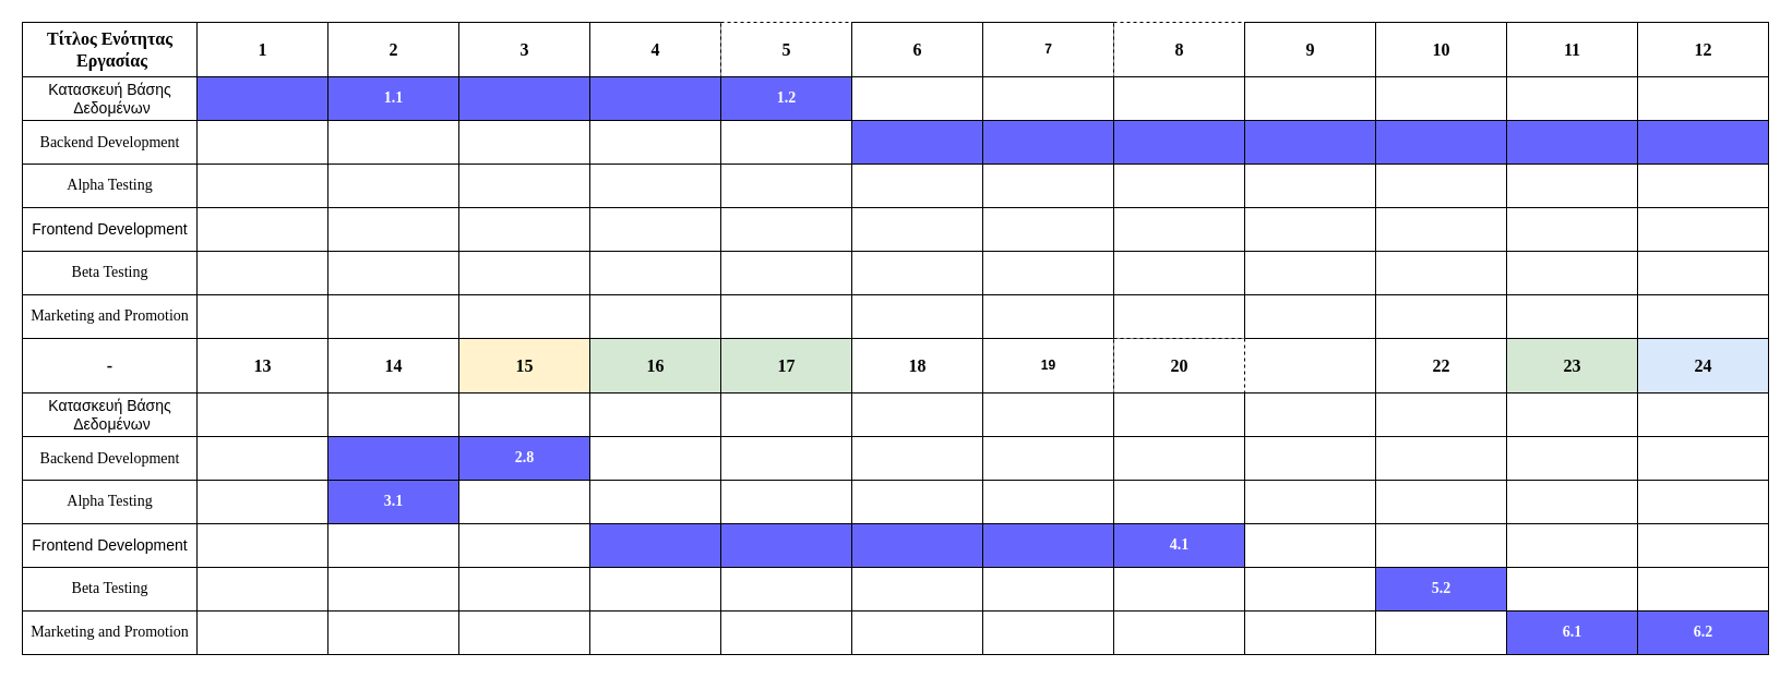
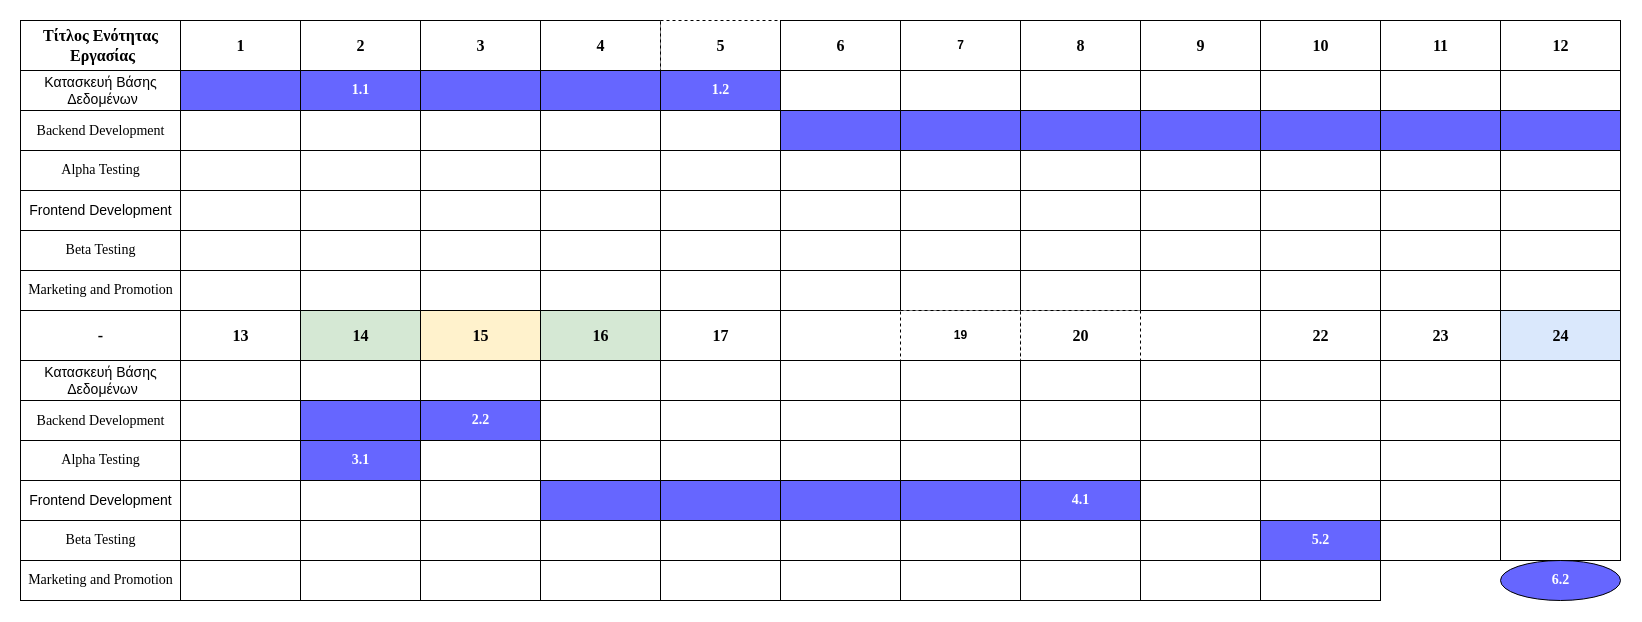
- <mxCell id="7" value="&lt;b&gt;&lt;font style=&quot;font-size: 16px;&quot; face=&quot;Times New Roman&quot;&gt;8&lt;/font&gt;&lt;/b&gt;" style="strokeWidth=1;fontStyle=0;html=1;fillColor=#FFFFFF;dashed=1;" parent="1" vertex="1"><mxGeometry x="1020" y="20" width="120" height="50" as="geometry" /></mxCell>
+ <mxCell id="7" value="&lt;b&gt;&lt;font style=&quot;font-size: 16px;&quot; face=&quot;Times New Roman&quot;&gt;8&lt;/font&gt;&lt;/b&gt;" style="strokeWidth=1;fontStyle=0;html=1;fillColor=#FFFFFF;" parent="1" vertex="1"><mxGeometry x="1020" y="20" width="120" height="50" as="geometry" /></mxCell>
- <mxCell id="100" value="&lt;font style=&quot;font-size: 16px;&quot; face=&quot;Times New Roman&quot;&gt;&lt;b&gt;14&lt;/b&gt;&lt;/font&gt;" style="strokeWidth=1;fontStyle=0;html=1;fillColor=#FFFFFF;perimeterSpacing=0;strokeColor=default;" vertex="1" parent="1"><mxGeometry x="300" y="310" width="120" height="50" as="geometry" /></mxCell>
+ <mxCell id="100" value="&lt;font style=&quot;font-size: 16px;&quot; face=&quot;Times New Roman&quot;&gt;&lt;b&gt;14&lt;/b&gt;&lt;/font&gt;" style="strokeWidth=1;fontStyle=0;html=1;fillColor=#d5e8d4;perimeterSpacing=0;strokeColor=default;" vertex="1" parent="1"><mxGeometry x="300" y="310" width="120" height="50" as="geometry" /></mxCell>
- <mxCell id="95" value="&lt;font style=&quot;font-size: 16px;&quot; face=&quot;Times New Roman&quot;&gt;&lt;b&gt;17&lt;/b&gt;&lt;/font&gt;" style="strokeWidth=1;fontStyle=0;html=1;fillColor=#d5e8d4;" vertex="1" parent="1"><mxGeometry x="660" y="310" width="120" height="50" as="geometry" /></mxCell>
+ <mxCell id="95" value="&lt;font style=&quot;font-size: 16px;&quot; face=&quot;Times New Roman&quot;&gt;&lt;b&gt;17&lt;/b&gt;&lt;/font&gt;" style="strokeWidth=1;fontStyle=0;html=1;fillColor=#FFFFFF;" vertex="1" parent="1"><mxGeometry x="660" y="310" width="120" height="50" as="geometry" /></mxCell>
- <mxCell id="96" value="&lt;font style=&quot;font-size: 16px;&quot; face=&quot;Times New Roman&quot;&gt;&lt;b&gt;18&lt;/b&gt;&lt;/font&gt;" style="strokeWidth=1;fontStyle=0;html=1;fillColor=#FFFFFF;" vertex="1" parent="1"><mxGeometry x="780" y="310" width="120" height="50" as="geometry" /></mxCell>
- <mxCell id="97" value="&lt;b&gt;19&lt;/b&gt;" style="strokeWidth=1;fontStyle=0;html=1;fillColor=#FFFFFF;" vertex="1" parent="1"><mxGeometry x="900" y="310" width="120" height="50" as="geometry" /></mxCell>
+ <mxCell id="97" value="&lt;b&gt;19&lt;/b&gt;" style="strokeWidth=1;fontStyle=0;html=1;fillColor=#FFFFFF;dashed=1;" vertex="1" parent="1"><mxGeometry x="900" y="310" width="120" height="50" as="geometry" /></mxCell>
- <mxCell id="135" value="&lt;b&gt;&lt;font style=&quot;font-size: 16px;&quot; face=&quot;Times New Roman&quot;&gt;23&lt;/font&gt;&lt;/b&gt;" style="strokeWidth=1;fontStyle=0;html=1;fillColor=#d5e8d4;" vertex="1" parent="1"><mxGeometry x="1380" y="310" width="120" height="50" as="geometry" /></mxCell>
+ <mxCell id="135" value="&lt;b&gt;&lt;font style=&quot;font-size: 16px;&quot; face=&quot;Times New Roman&quot;&gt;23&lt;/font&gt;&lt;/b&gt;" style="strokeWidth=1;fontStyle=0;html=1;fillColor=#FFFFFF;" vertex="1" parent="1"><mxGeometry x="1380" y="310" width="120" height="50" as="geometry" /></mxCell>
- <mxCell id="108" value="&lt;b&gt;&lt;font style=&quot;font-size: 14px;&quot; color=&quot;#ffffff&quot; face=&quot;Times New Roman&quot;&gt;2.8&lt;/font&gt;&lt;/b&gt;" style="align=center;strokeColor=#000000;html=1;fillColor=#6666FF;" vertex="1" parent="1"><mxGeometry x="420" y="400" width="120" height="40" as="geometry" /></mxCell>
+ <mxCell id="108" value="&lt;b&gt;&lt;font style=&quot;font-size: 14px;&quot; color=&quot;#ffffff&quot; face=&quot;Times New Roman&quot;&gt;2.2&lt;/font&gt;&lt;/b&gt;" style="align=center;strokeColor=#000000;html=1;fillColor=#6666FF;" vertex="1" parent="1"><mxGeometry x="420" y="400" width="120" height="40" as="geometry" /></mxCell>
- <mxCell id="177" value="&lt;b style=&quot;color: rgb(255, 255, 255); font-family: &amp;quot;Times New Roman&amp;quot;; font-size: 14px;&quot;&gt;6.1&lt;/b&gt;" style="align=center;strokeColor=#000000;html=1;fillColor=#6666FF;" vertex="1" parent="1"><mxGeometry x="1380" y="560" width="120" height="40" as="geometry" /></mxCell>
- <mxCell id="180" value="&lt;font face=&quot;Times New Roman&quot; color=&quot;#ffffff&quot;&gt;&lt;span style=&quot;font-size: 14px;&quot;&gt;&lt;b&gt;6.2&lt;/b&gt;&lt;/span&gt;&lt;/font&gt;" style="align=center;strokeColor=#000000;html=1;fillColor=#6666FF;" vertex="1" parent="1"><mxGeometry x="1500" y="560" width="120" height="40" as="geometry" /></mxCell>
+ <mxCell id="180" value="&lt;font face=&quot;Times New Roman&quot; color=&quot;#ffffff&quot;&gt;&lt;span style=&quot;font-size: 14px;&quot;&gt;&lt;b&gt;6.2&lt;/b&gt;&lt;/span&gt;&lt;/font&gt;" style="ellipse;align=center;strokeColor=#000000;html=1;fillColor=#6666FF;" vertex="1" parent="1"><mxGeometry x="1500" y="560" width="120" height="40" as="geometry" /></mxCell>
